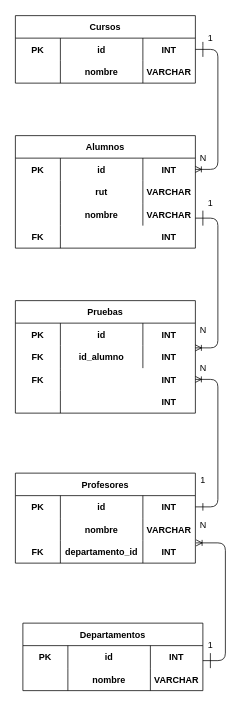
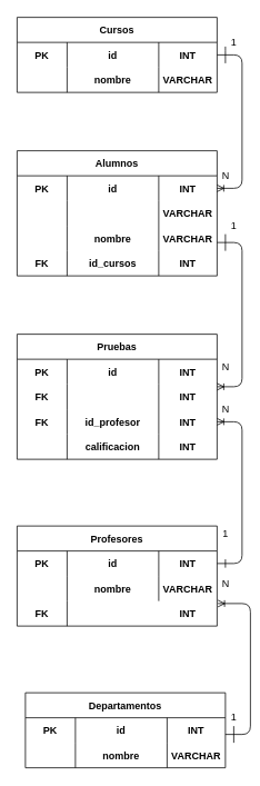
- <mxCell id="48" value="rut" style="shape=partialRectangle;connectable=0;fillColor=none;top=0;left=0;bottom=0;right=0;fontStyle=1;overflow=hidden;" vertex="1" parent="46"><mxGeometry x="60.0" width="110.0" height="30" as="geometry" /></mxCell>
+ <mxCell id="56" value="id_cursos" style="shape=partialRectangle;connectable=0;fillColor=none;top=0;left=0;bottom=0;right=0;fontStyle=1;overflow=hidden;" vertex="1" parent="54"><mxGeometry x="60.0" width="110.0" height="30" as="geometry" /></mxCell>
- <mxCell id="9" value="id_alumno" style="shape=partialRectangle;connectable=0;fillColor=none;top=0;left=0;bottom=0;right=0;fontStyle=1;overflow=hidden;" vertex="1" parent="7"><mxGeometry x="60.0" width="110.0" height="30" as="geometry" /></mxCell>
+ <mxCell id="13" value="id_profesor" style="shape=partialRectangle;connectable=0;fillColor=none;top=0;left=0;bottom=0;right=0;fontStyle=1;overflow=hidden;" vertex="1" parent="11"><mxGeometry x="60.0" width="110.0" height="30" as="geometry" /></mxCell>
+ <mxCell id="17" value="calificacion" style="shape=partialRectangle;connectable=0;fillColor=none;top=0;left=0;bottom=0;right=0;fontStyle=1;overflow=hidden;" vertex="1" parent="15"><mxGeometry x="60.0" width="110.0" height="30" as="geometry" /></mxCell>
- <mxCell id="30" value="departamento_id" style="shape=partialRectangle;connectable=0;fillColor=none;top=0;left=0;bottom=0;right=0;fontStyle=1;overflow=hidden;" vertex="1" parent="28"><mxGeometry x="60.0" width="110.0" height="30" as="geometry" /></mxCell>
